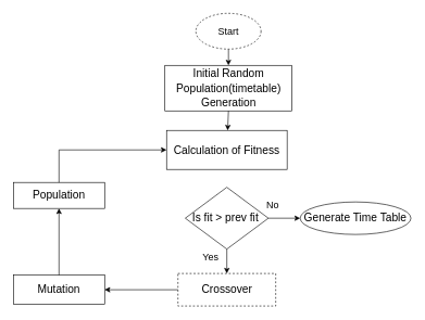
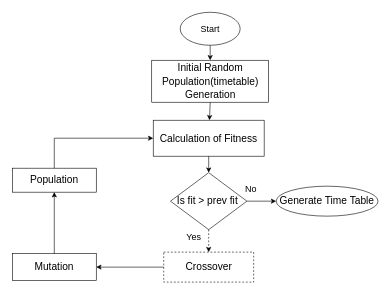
- <mxCell id="2" value="&lt;font style=&quot;font-size: 15px;&quot;&gt;Start&lt;/font&gt;" style="ellipse;whiteSpace=wrap;html=1;dashed=1;" vertex="1" parent="1"><mxGeometry x="300" y="20" width="100" height="55" as="geometry" /></mxCell>
+ <mxCell id="2" value="&lt;font style=&quot;font-size: 15px;&quot;&gt;Start&lt;/font&gt;" style="ellipse;whiteSpace=wrap;html=1;" vertex="1" parent="1"><mxGeometry x="300" y="20" width="100" height="55" as="geometry" /></mxCell>
+ <mxCell id="12" value="" style="endArrow=classic;html=1;rounded=0;fontSize=19;exitX=0.5;exitY=1;exitDx=0;exitDy=0;entryX=0.5;entryY=0;entryDx=0;entryDy=0;" edge="1" parent="1" source="4" target="5"><mxGeometry width="50" height="50" relative="1" as="geometry"><mxPoint x="330" y="270" as="sourcePoint" /><mxPoint x="590" y="130" as="targetPoint" /></mxGeometry></mxCell>
- <mxCell id="13" value="" style="endArrow=classic;html=1;rounded=0;fontSize=15;exitX=0.5;exitY=1;exitDx=0;exitDy=0;entryX=0.5;entryY=0;entryDx=0;entryDy=0;" edge="1" parent="1" source="5" target="6"><mxGeometry width="50" height="50" relative="1" as="geometry"><mxPoint x="310" y="470" as="sourcePoint" /><mxPoint x="360" y="420" as="targetPoint" /></mxGeometry></mxCell>
+ <mxCell id="13" value="" style="endArrow=classic;html=1;rounded=0;fontSize=15;exitX=0.5;exitY=1;exitDx=0;exitDy=0;entryX=0.5;entryY=0;entryDx=0;entryDy=0;dashed=1;" edge="1" parent="1" source="5" target="6"><mxGeometry width="50" height="50" relative="1" as="geometry"><mxPoint x="310" y="470" as="sourcePoint" /><mxPoint x="360" y="420" as="targetPoint" /></mxGeometry></mxCell>
